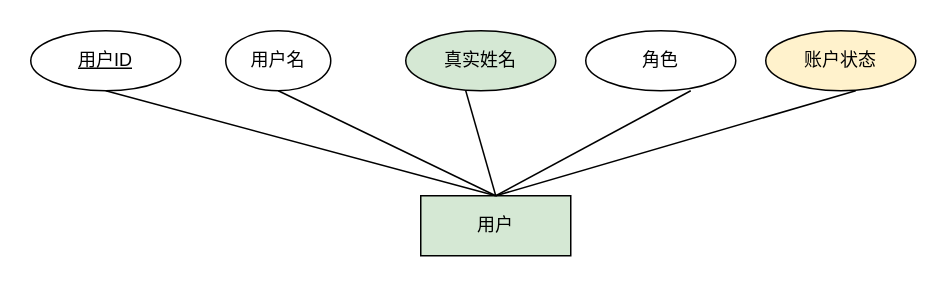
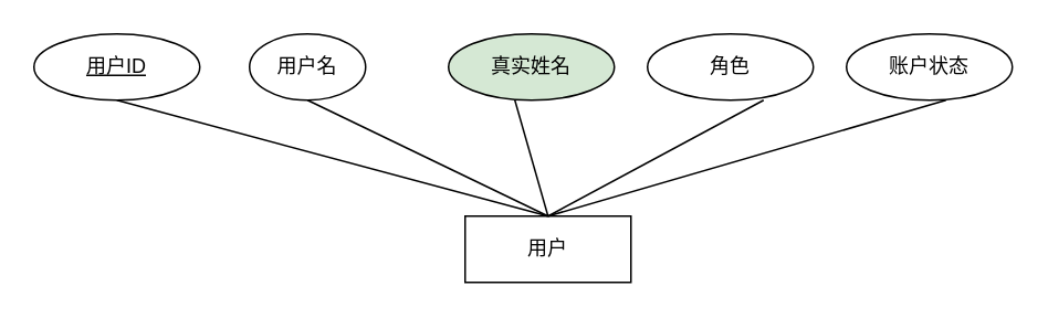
- <mxCell id="7" value="账户状态" style="ellipse;whiteSpace=wrap;html=1;align=center;fillColor=#fff2cc;" vertex="1" parent="1"><mxGeometry x="510" y="20" width="100" height="40" as="geometry" /></mxCell>
+ <mxCell id="7" value="账户状态" style="ellipse;whiteSpace=wrap;html=1;align=center;" vertex="1" parent="1"><mxGeometry x="510" y="20" width="100" height="40" as="geometry" /></mxCell>
- <mxCell id="2" value="用户" style="whiteSpace=wrap;html=1;align=center;fillColor=#d5e8d4;" vertex="1" parent="1"><mxGeometry x="280" y="130" width="100" height="40" as="geometry" /></mxCell>
+ <mxCell id="2" value="用户" style="whiteSpace=wrap;html=1;align=center;" vertex="1" parent="1"><mxGeometry x="280" y="130" width="100" height="40" as="geometry" /></mxCell>
